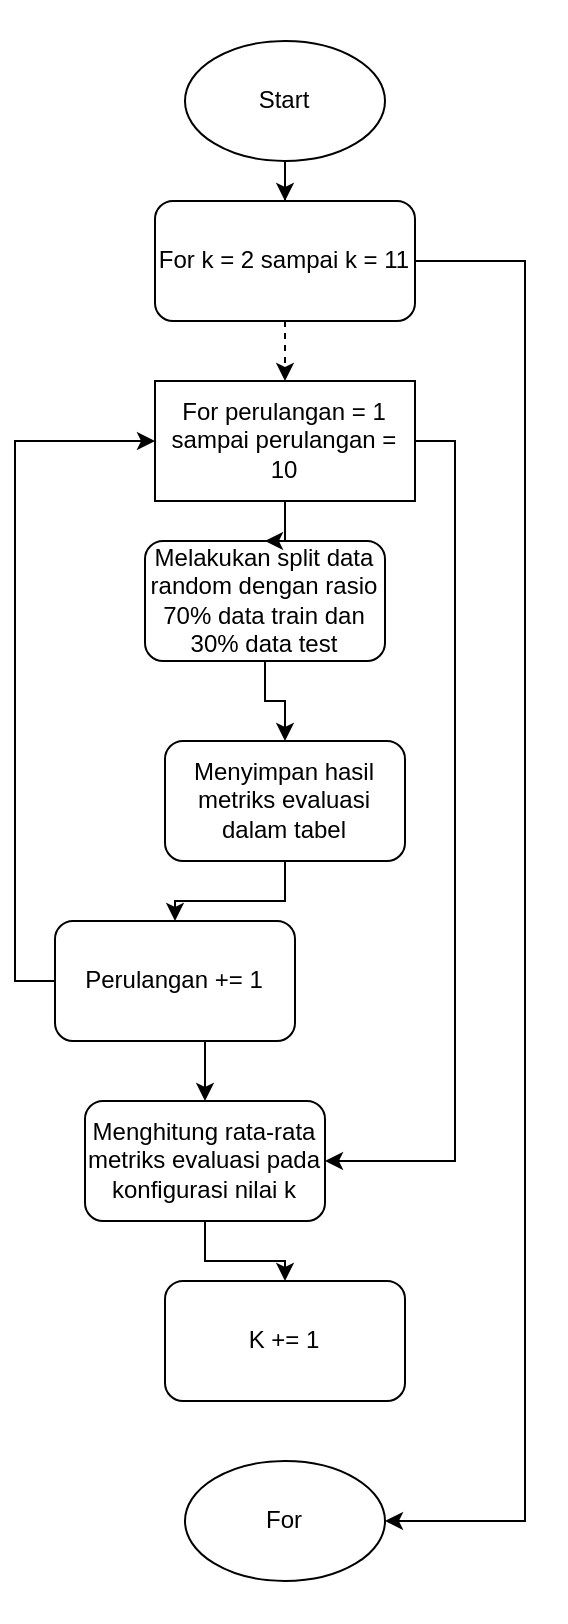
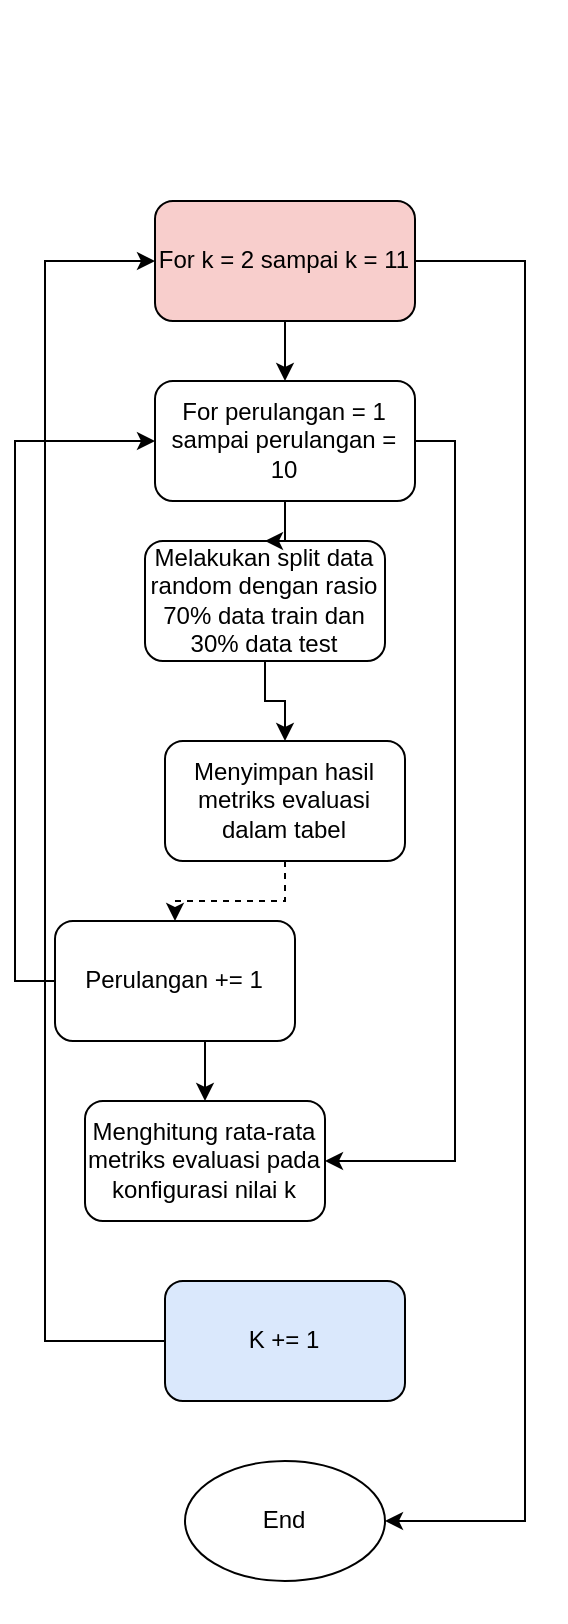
- <mxCell id="12" value="Start" style="ellipse;whiteSpace=wrap;html=1;" vertex="1" parent="1"><mxGeometry x="90" width="100" height="60" as="geometry" y="20" /></mxCell>
- <mxCell id="11" style="edgeStyle=orthogonalEdgeStyle;rounded=0;orthogonalLoop=1;jettySize=auto;html=1;exitX=0.5;exitY=1;exitDx=0;exitDy=0;" edge="1" parent="1" source="12" target="10"><mxGeometry relative="1" as="geometry" /></mxCell>
- <mxCell id="10" value="For k = 2 sampai k = 11" style="rounded=1;whiteSpace=wrap;html=1;" vertex="1" parent="1"><mxGeometry x="75" y="100" width="130" height="60" as="geometry" /></mxCell>
+ <mxCell id="10" value="For k = 2 sampai k = 11" style="rounded=1;whiteSpace=wrap;html=1;fillColor=#f8cecc;" vertex="1" parent="1"><mxGeometry x="75" y="100" width="130" height="60" as="geometry" /></mxCell>
- <mxCell id="8" style="edgeStyle=orthogonalEdgeStyle;rounded=0;orthogonalLoop=1;jettySize=auto;html=1;exitX=0.5;exitY=1;exitDx=0;exitDy=0;entryX=0.5;entryY=0;entryDx=0;entryDy=0;dashed=1;" edge="1" parent="1" source="10" target="15"><mxGeometry relative="1" as="geometry" /></mxCell>
+ <mxCell id="8" style="edgeStyle=orthogonalEdgeStyle;rounded=0;orthogonalLoop=1;jettySize=auto;html=1;exitX=0.5;exitY=1;exitDx=0;exitDy=0;entryX=0.5;entryY=0;entryDx=0;entryDy=0;" edge="1" parent="1" source="10" target="15"><mxGeometry relative="1" as="geometry" /></mxCell>
- <mxCell id="15" value="For perulangan = 1 sampai perulangan = 10" style="whiteSpace=wrap;html=1;rounded=0;" vertex="1" parent="1"><mxGeometry x="75" y="190" width="130" height="60" as="geometry" /></mxCell>
+ <mxCell id="15" value="For perulangan = 1 sampai perulangan = 10" style="rounded=1;whiteSpace=wrap;html=1;" vertex="1" parent="1"><mxGeometry x="75" y="190" width="130" height="60" as="geometry" /></mxCell>
+ <mxCell id="19" style="edgeStyle=orthogonalEdgeStyle;rounded=0;orthogonalLoop=1;jettySize=auto;html=1;exitX=0;exitY=0.5;exitDx=0;exitDy=0;entryX=0;entryY=0.5;entryDx=0;entryDy=0;" edge="1" parent="1" source="20" target="10"><mxGeometry relative="1" as="geometry"><Array as="points"><mxPoint x="20" y="670" /><mxPoint x="20" y="130" /></Array></mxGeometry></mxCell>
- <mxCell id="4" style="edgeStyle=orthogonalEdgeStyle;rounded=0;orthogonalLoop=1;jettySize=auto;html=1;exitX=0.5;exitY=1;exitDx=0;exitDy=0;" edge="1" parent="1" source="5" target="18"><mxGeometry relative="1" as="geometry" /></mxCell>
+ <mxCell id="4" style="edgeStyle=orthogonalEdgeStyle;rounded=0;orthogonalLoop=1;jettySize=auto;html=1;exitX=0.5;exitY=1;exitDx=0;exitDy=0;dashed=1;" edge="1" parent="1" source="5" target="18"><mxGeometry relative="1" as="geometry" /></mxCell>
- <mxCell id="6" style="edgeStyle=orthogonalEdgeStyle;rounded=0;orthogonalLoop=1;jettySize=auto;html=1;exitX=0.5;exitY=1;exitDx=0;exitDy=0;" edge="1" parent="1" source="7" target="20"><mxGeometry relative="1" as="geometry" /></mxCell>
- <mxCell id="20" value="K += 1" style="rounded=1;whiteSpace=wrap;html=1;" vertex="1" parent="1"><mxGeometry x="80" y="640" width="120" height="60" as="geometry" /></mxCell>
+ <mxCell id="20" value="K += 1" style="rounded=1;whiteSpace=wrap;html=1;fillColor=#dae8fc;" vertex="1" parent="1"><mxGeometry x="80" y="640" width="120" height="60" as="geometry" /></mxCell>
- <mxCell id="21" value="For" style="ellipse;whiteSpace=wrap;html=1;" vertex="1" parent="1"><mxGeometry x="90" y="730" width="100" height="60" as="geometry" /></mxCell>
+ <mxCell id="21" value="End" style="ellipse;whiteSpace=wrap;html=1;" vertex="1" parent="1"><mxGeometry x="90" y="730" width="100" height="60" as="geometry" /></mxCell>
